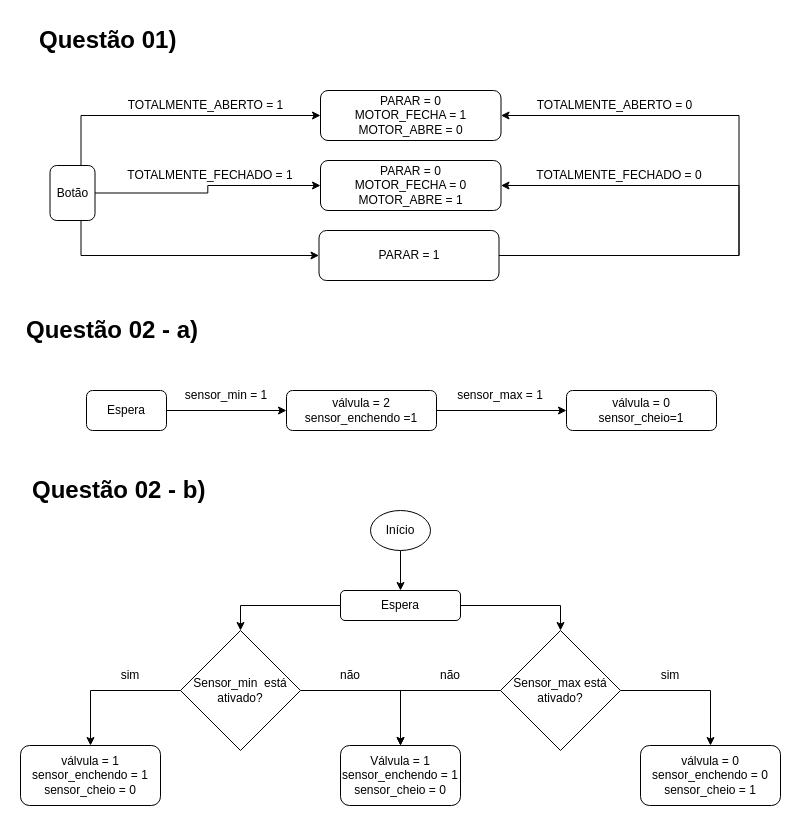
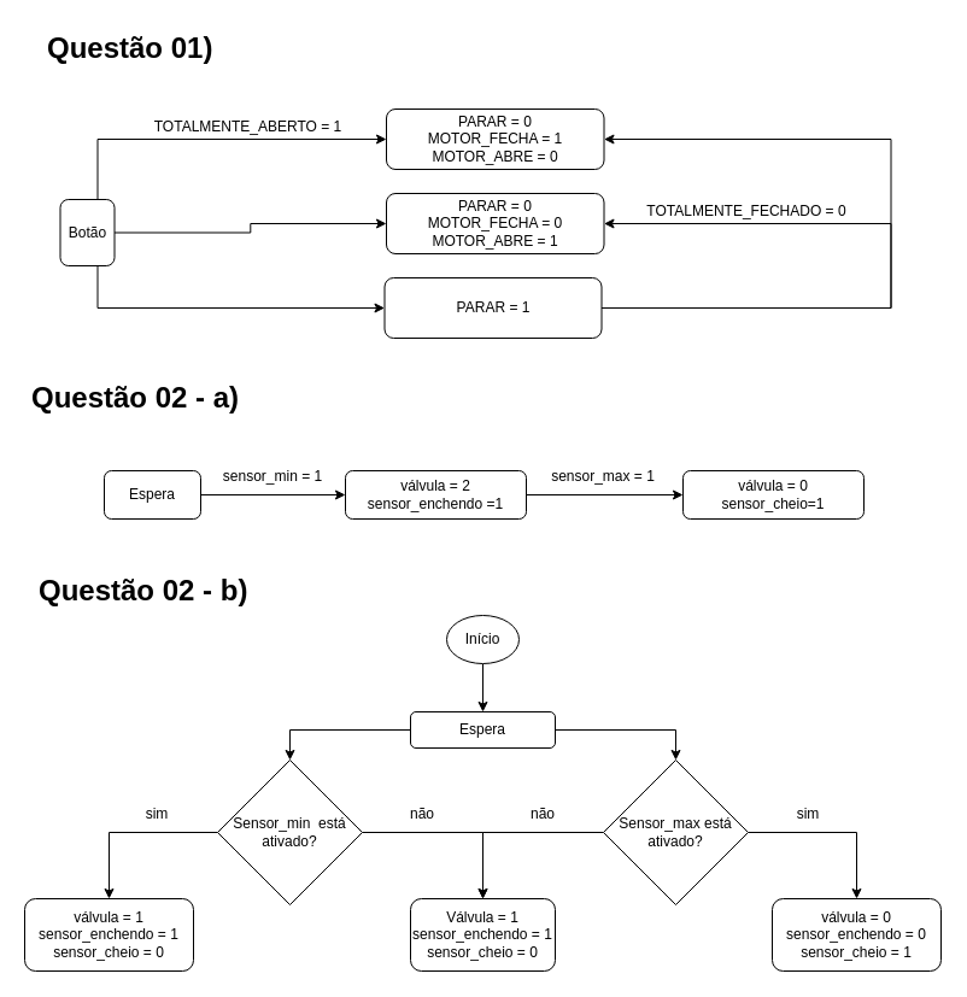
- <mxCell id="41" value="TOTALMENTE_ABERTO = 0" style="text;html=1;strokeColor=none;fillColor=none;align=center;verticalAlign=middle;whiteSpace=wrap;rounded=0;" parent="1" vertex="1"><mxGeometry x="528.5" y="90" width="171" height="30" as="geometry" /></mxCell>
- <mxCell id="40" value="TOTALMENTE_FECHADO = 1" style="text;html=1;strokeColor=none;fillColor=none;align=center;verticalAlign=middle;whiteSpace=wrap;rounded=0;" parent="1" vertex="1"><mxGeometry x="119.5" y="160" width="180" height="30" as="geometry" /></mxCell>
